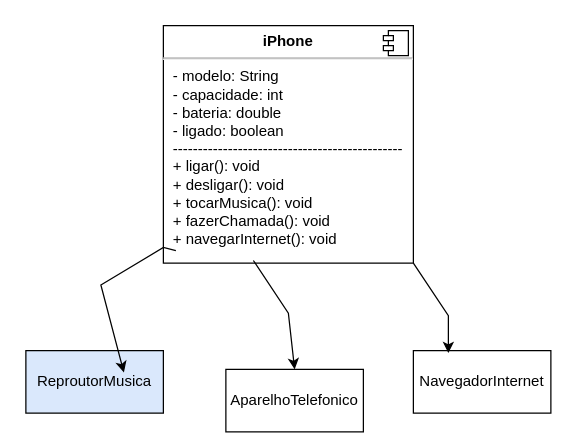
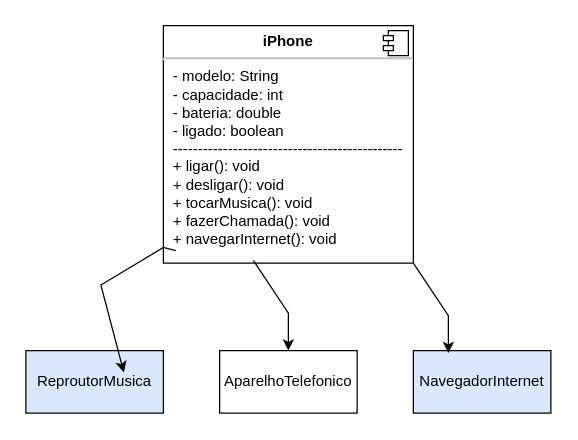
- <mxCell id="6" value="NavegadorInternet" style="html=1;whiteSpace=wrap;" vertex="1" parent="1"><mxGeometry x="330" y="280" width="110" height="50" as="geometry" /></mxCell>
+ <mxCell id="6" value="NavegadorInternet" style="html=1;whiteSpace=wrap;fillColor=#dae8fc;" vertex="1" parent="1"><mxGeometry x="330" y="280" width="110" height="50" as="geometry" /></mxCell>
- <mxCell id="5" value="AparelhoTelefonico" style="html=1;whiteSpace=wrap;" vertex="1" parent="1"><mxGeometry x="180" y="295" width="110" height="50" as="geometry" /></mxCell>
+ <mxCell id="5" value="AparelhoTelefonico" style="html=1;whiteSpace=wrap;" vertex="1" parent="1"><mxGeometry x="175" y="280" width="110" height="50" as="geometry" /></mxCell>
